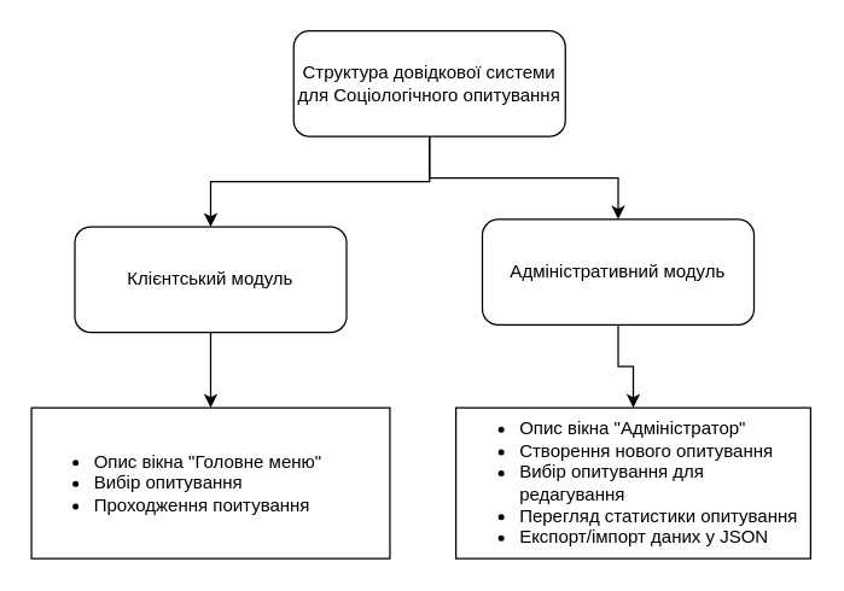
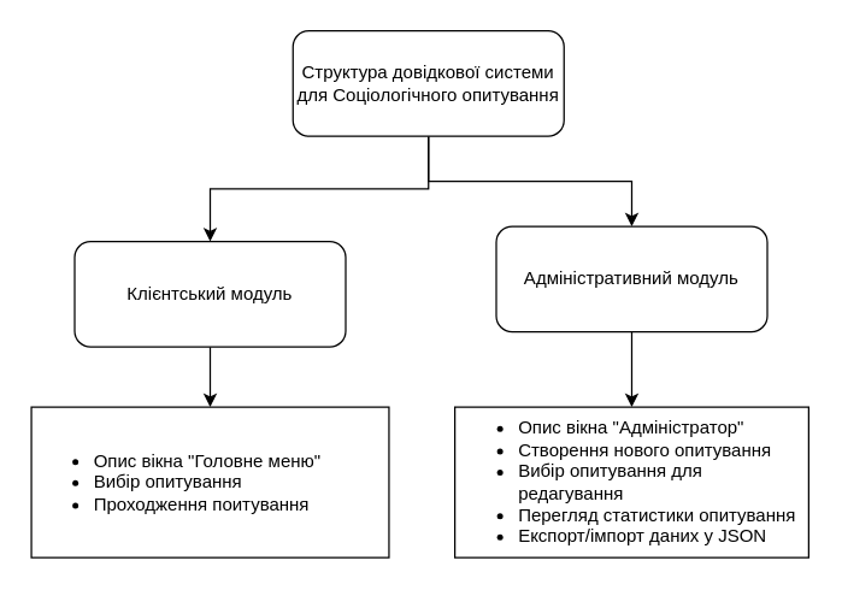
- <mxCell id="8" value="Адміністративний модуль" style="rounded=1;whiteSpace=wrap;html=1;arcSize=15;" vertex="1" parent="1"><mxGeometry x="319" y="145" width="180" height="70" as="geometry" /></mxCell>
+ <mxCell id="8" value="Адміністративний модуль" style="rounded=1;whiteSpace=wrap;html=1;arcSize=15;" vertex="1" parent="1"><mxGeometry x="329" y="150" width="180" height="70" as="geometry" /></mxCell>
- <mxCell id="6" value="Клієнтський модуль" style="rounded=1;whiteSpace=wrap;html=1;arcSize=15;" vertex="1" parent="1"><mxGeometry x="49" y="150" width="180" height="70" as="geometry" /></mxCell>
+ <mxCell id="6" value="Клієнтський модуль" style="rounded=1;whiteSpace=wrap;html=1;arcSize=15;" vertex="1" parent="1"><mxGeometry x="49" y="160" width="180" height="70" as="geometry" /></mxCell>
